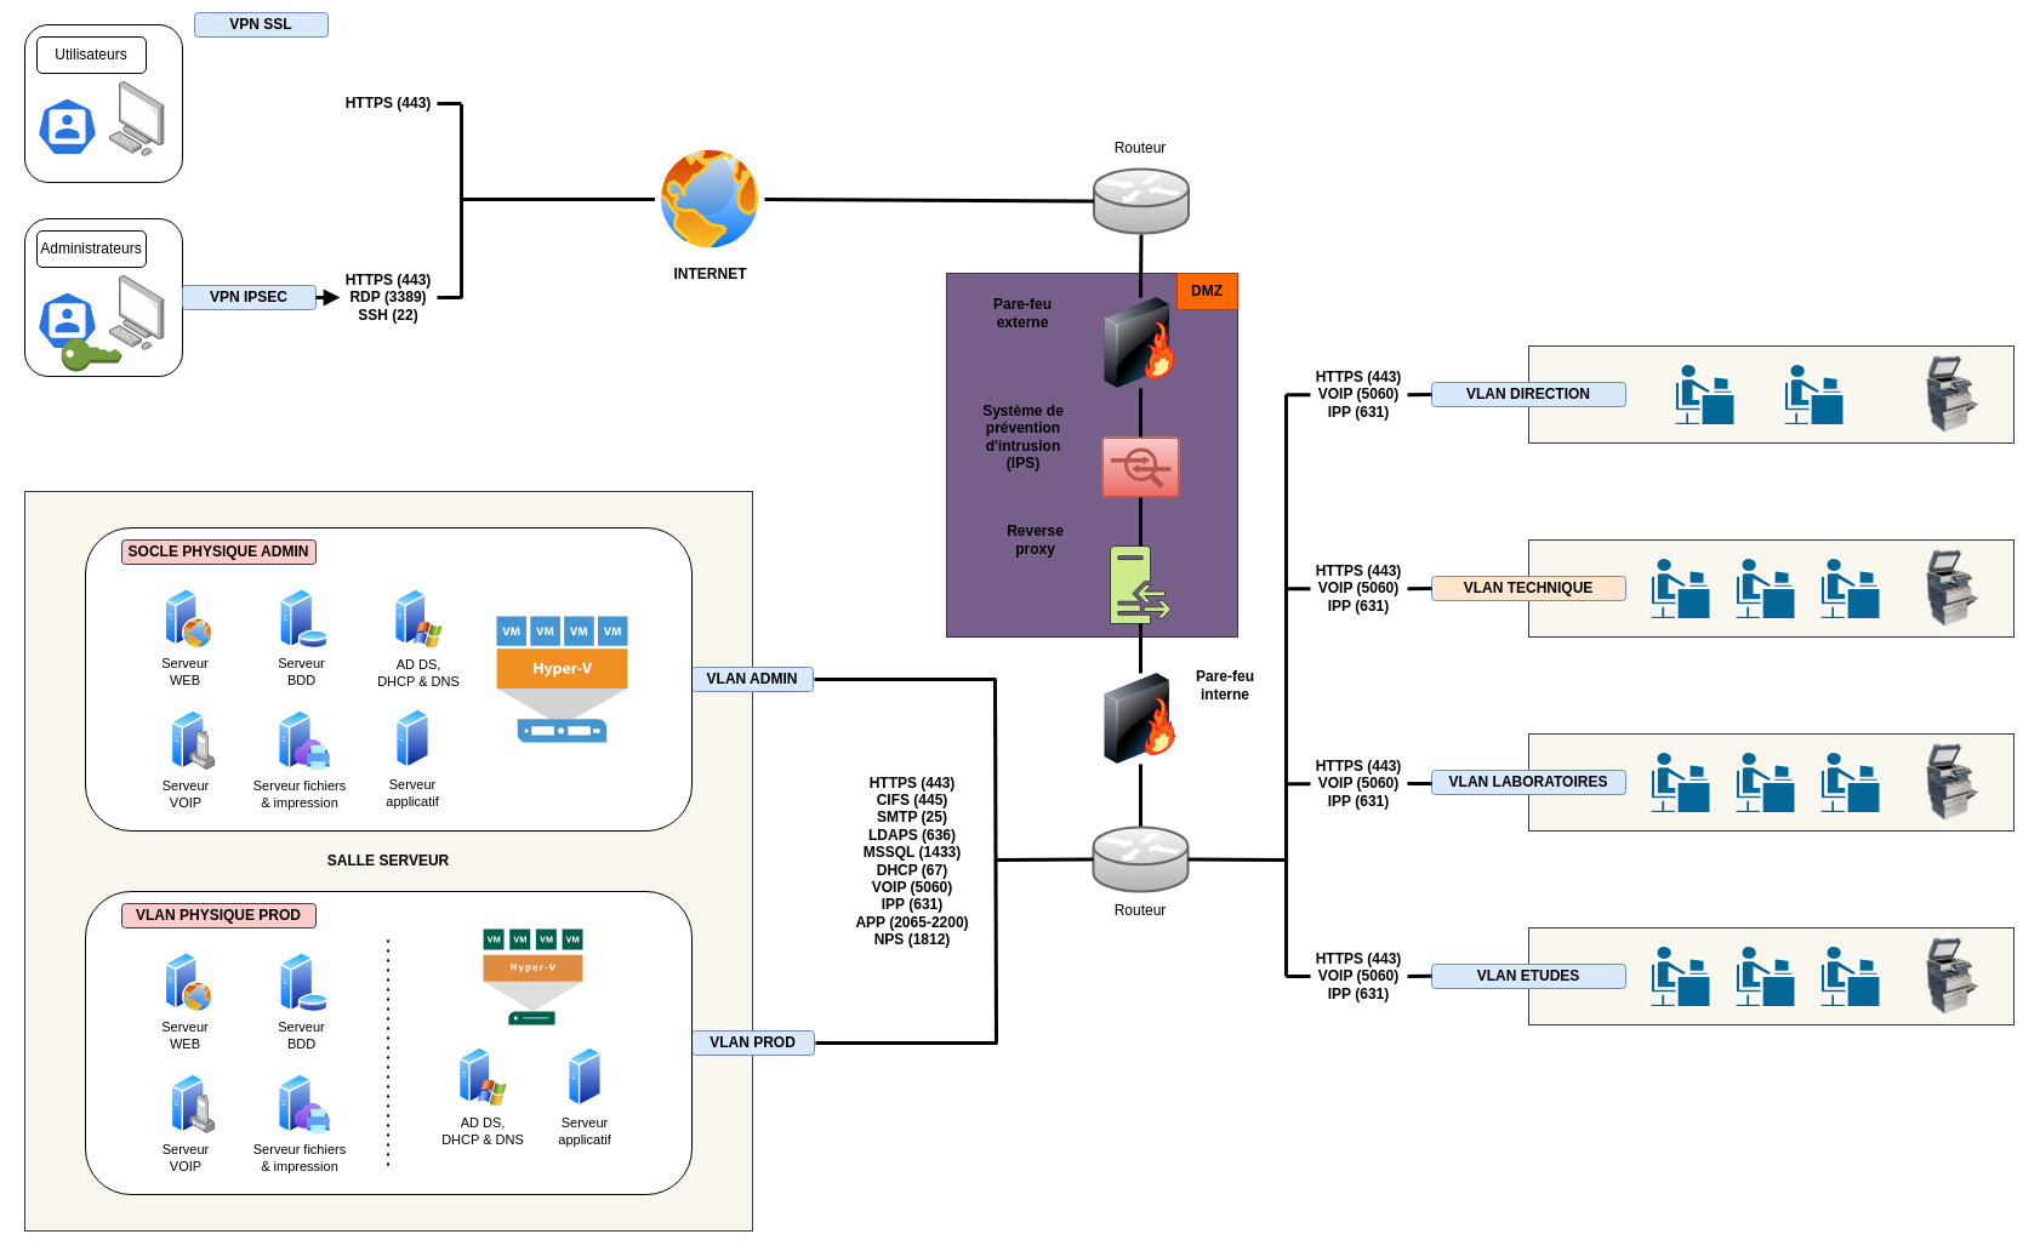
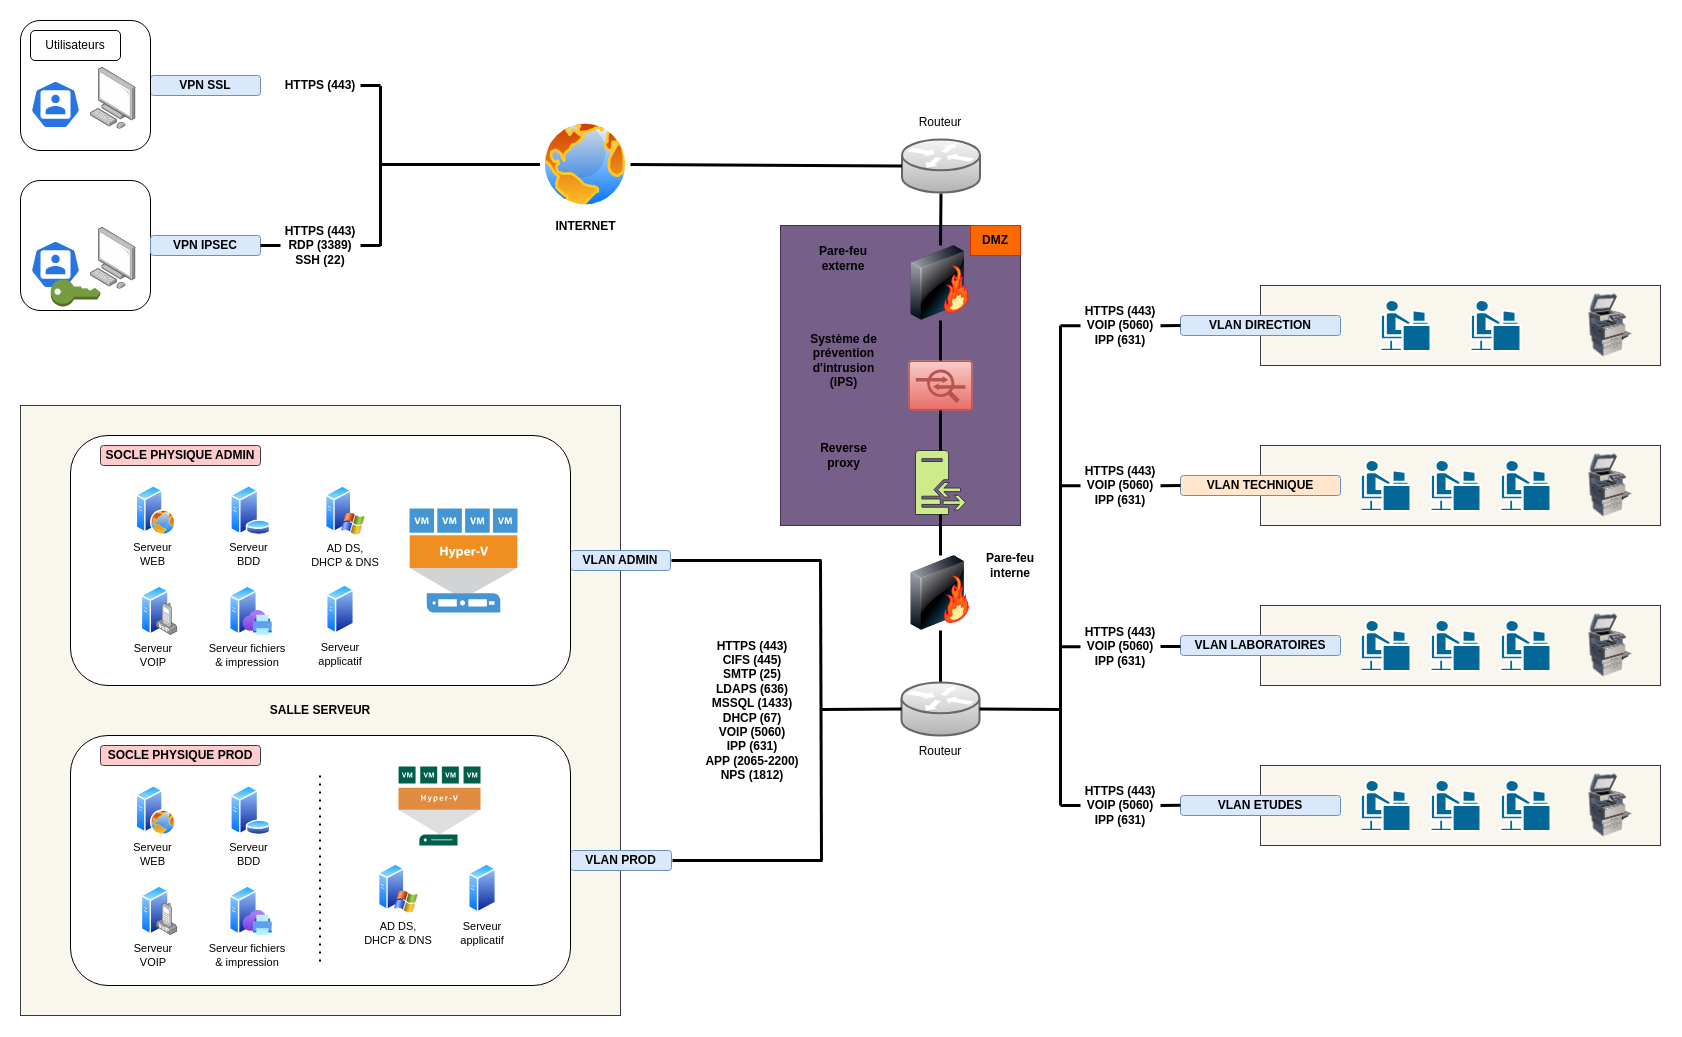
- <mxCell id="14" value="&lt;b&gt;VPN SSL&lt;br&gt;&lt;/b&gt;" style="rounded=1;whiteSpace=wrap;html=1;shadow=0;glass=0;fillColor=#dae8fc;strokeColor=#6c8ebf;" parent="1" vertex="1"><mxGeometry x="160" y="10" width="110" height="20" as="geometry" /></mxCell>
+ <mxCell id="14" value="&lt;b&gt;VPN SSL&lt;br&gt;&lt;/b&gt;" style="rounded=1;whiteSpace=wrap;html=1;shadow=0;glass=0;fillColor=#dae8fc;strokeColor=#6c8ebf;" parent="1" vertex="1"><mxGeometry x="150" y="75" width="110" height="20" as="geometry" /></mxCell>
- <mxCell id="11" value="Administrateurs" style="rounded=1;whiteSpace=wrap;html=1;" parent="1" vertex="1"><mxGeometry x="30" y="190" width="90" height="30" as="geometry" /></mxCell>
- <mxCell id="99" value="" style="endArrow=block;html=1;rounded=0;exitX=1;exitY=0.5;exitDx=0;exitDy=0;strokeWidth=3;jumpStyle=gap;" parent="1" source="15" target="100" edge="1"><mxGeometry width="50" height="50" relative="1" as="geometry"><mxPoint x="260" y="245" as="sourcePoint" /><mxPoint x="380" y="245" as="targetPoint" /></mxGeometry></mxCell>
+ <mxCell id="99" value="" style="endArrow=none;html=1;rounded=0;exitX=1;exitY=0.5;exitDx=0;exitDy=0;strokeWidth=3;jumpStyle=gap;" parent="1" source="15" target="100" edge="1"><mxGeometry width="50" height="50" relative="1" as="geometry"><mxPoint x="260" y="245" as="sourcePoint" /><mxPoint x="380" y="245" as="targetPoint" /></mxGeometry></mxCell>
- <mxCell id="75" value="&lt;div&gt;Reverse&lt;/div&gt;&lt;div&gt;proxy&lt;/div&gt;" style="text;html=1;strokeColor=none;fillColor=none;align=center;verticalAlign=middle;whiteSpace=wrap;rounded=0;fontStyle=1" parent="1" vertex="1"><mxGeometry x="823" y="427.25" width="60.5" height="35.5" as="geometry" /></mxCell>
+ <mxCell id="75" value="&lt;div&gt;Reverse&lt;/div&gt;&lt;div&gt;proxy&lt;/div&gt;" style="text;html=1;strokeColor=none;fillColor=none;align=center;verticalAlign=middle;whiteSpace=wrap;rounded=0;fontStyle=1" parent="1" vertex="1"><mxGeometry x="813" y="437.25" width="60.5" height="35.5" as="geometry" /></mxCell>
- <mxCell id="44" value="&lt;b&gt;VLAN PHYSIQUE PROD&lt;/b&gt;" style="text;html=1;strokeColor=#36393d;fillColor=#ffcccc;align=center;verticalAlign=middle;whiteSpace=wrap;rounded=1;" parent="1" vertex="1"><mxGeometry x="100" y="745" width="160" height="20" as="geometry" /></mxCell>
+ <mxCell id="44" value="&lt;b&gt;SOCLE PHYSIQUE PROD&lt;/b&gt;" style="text;html=1;strokeColor=#36393d;fillColor=#ffcccc;align=center;verticalAlign=middle;whiteSpace=wrap;rounded=1;" parent="1" vertex="1"><mxGeometry x="100" y="745" width="160" height="20" as="geometry" /></mxCell>
